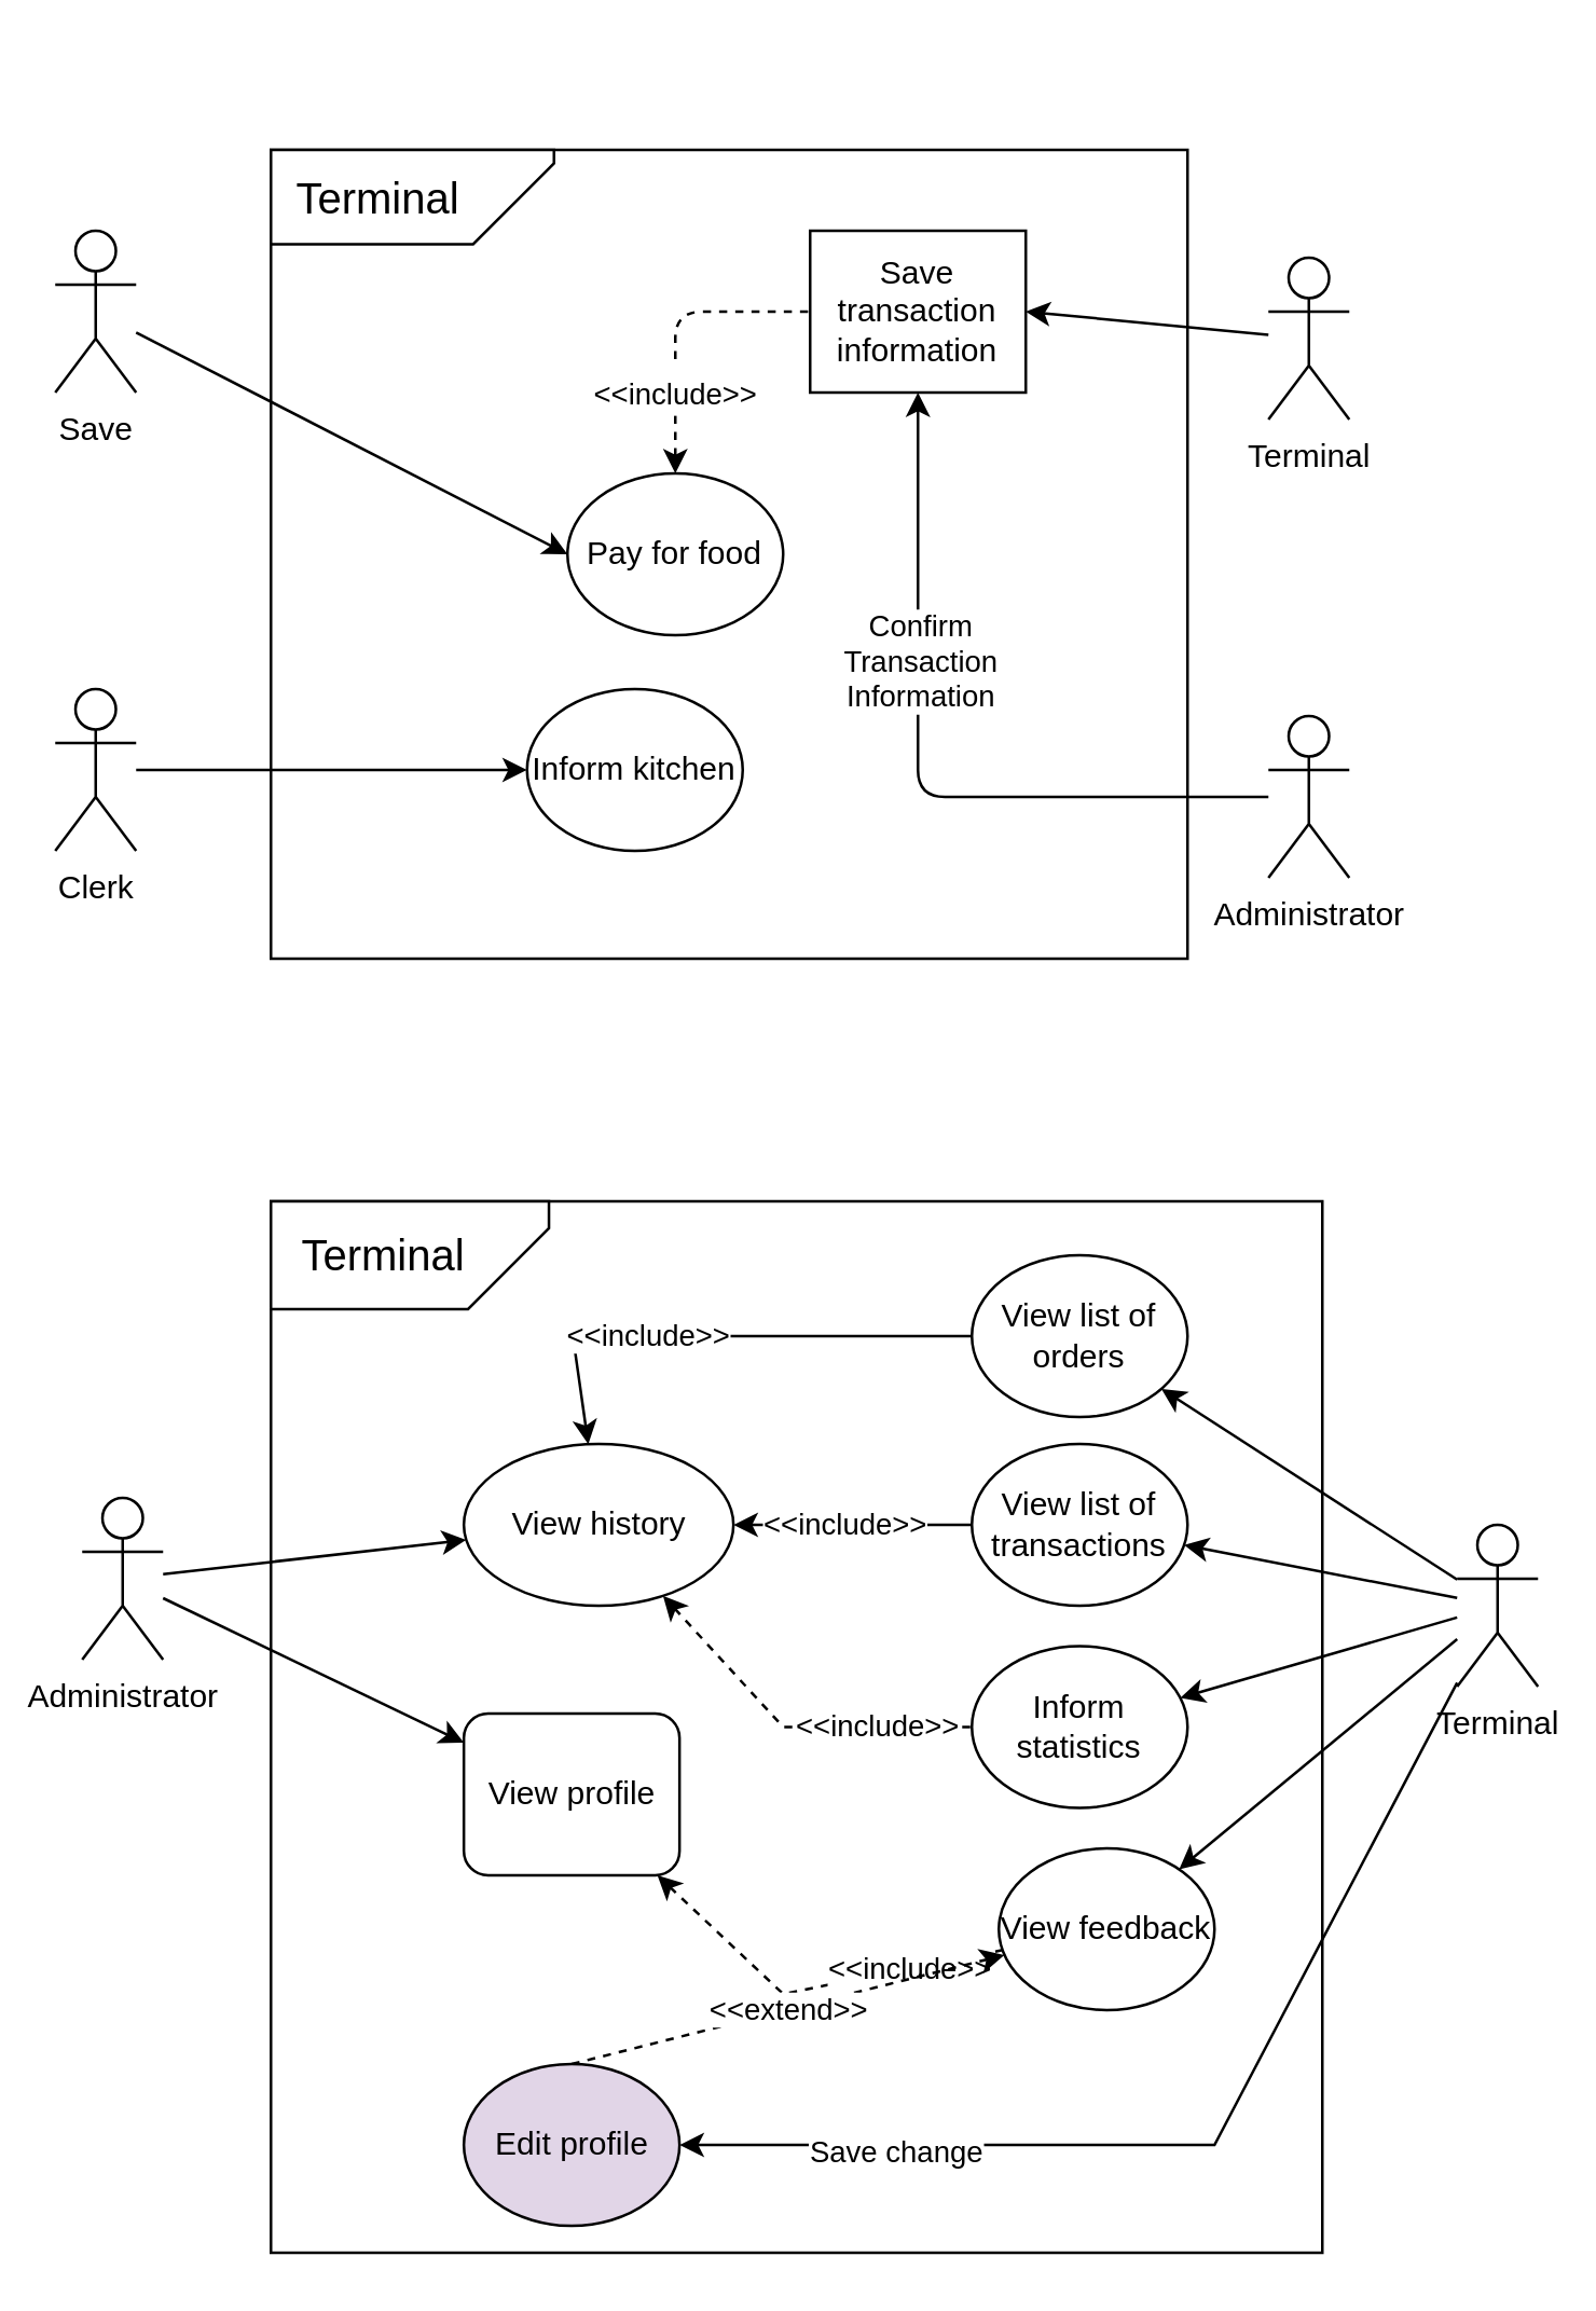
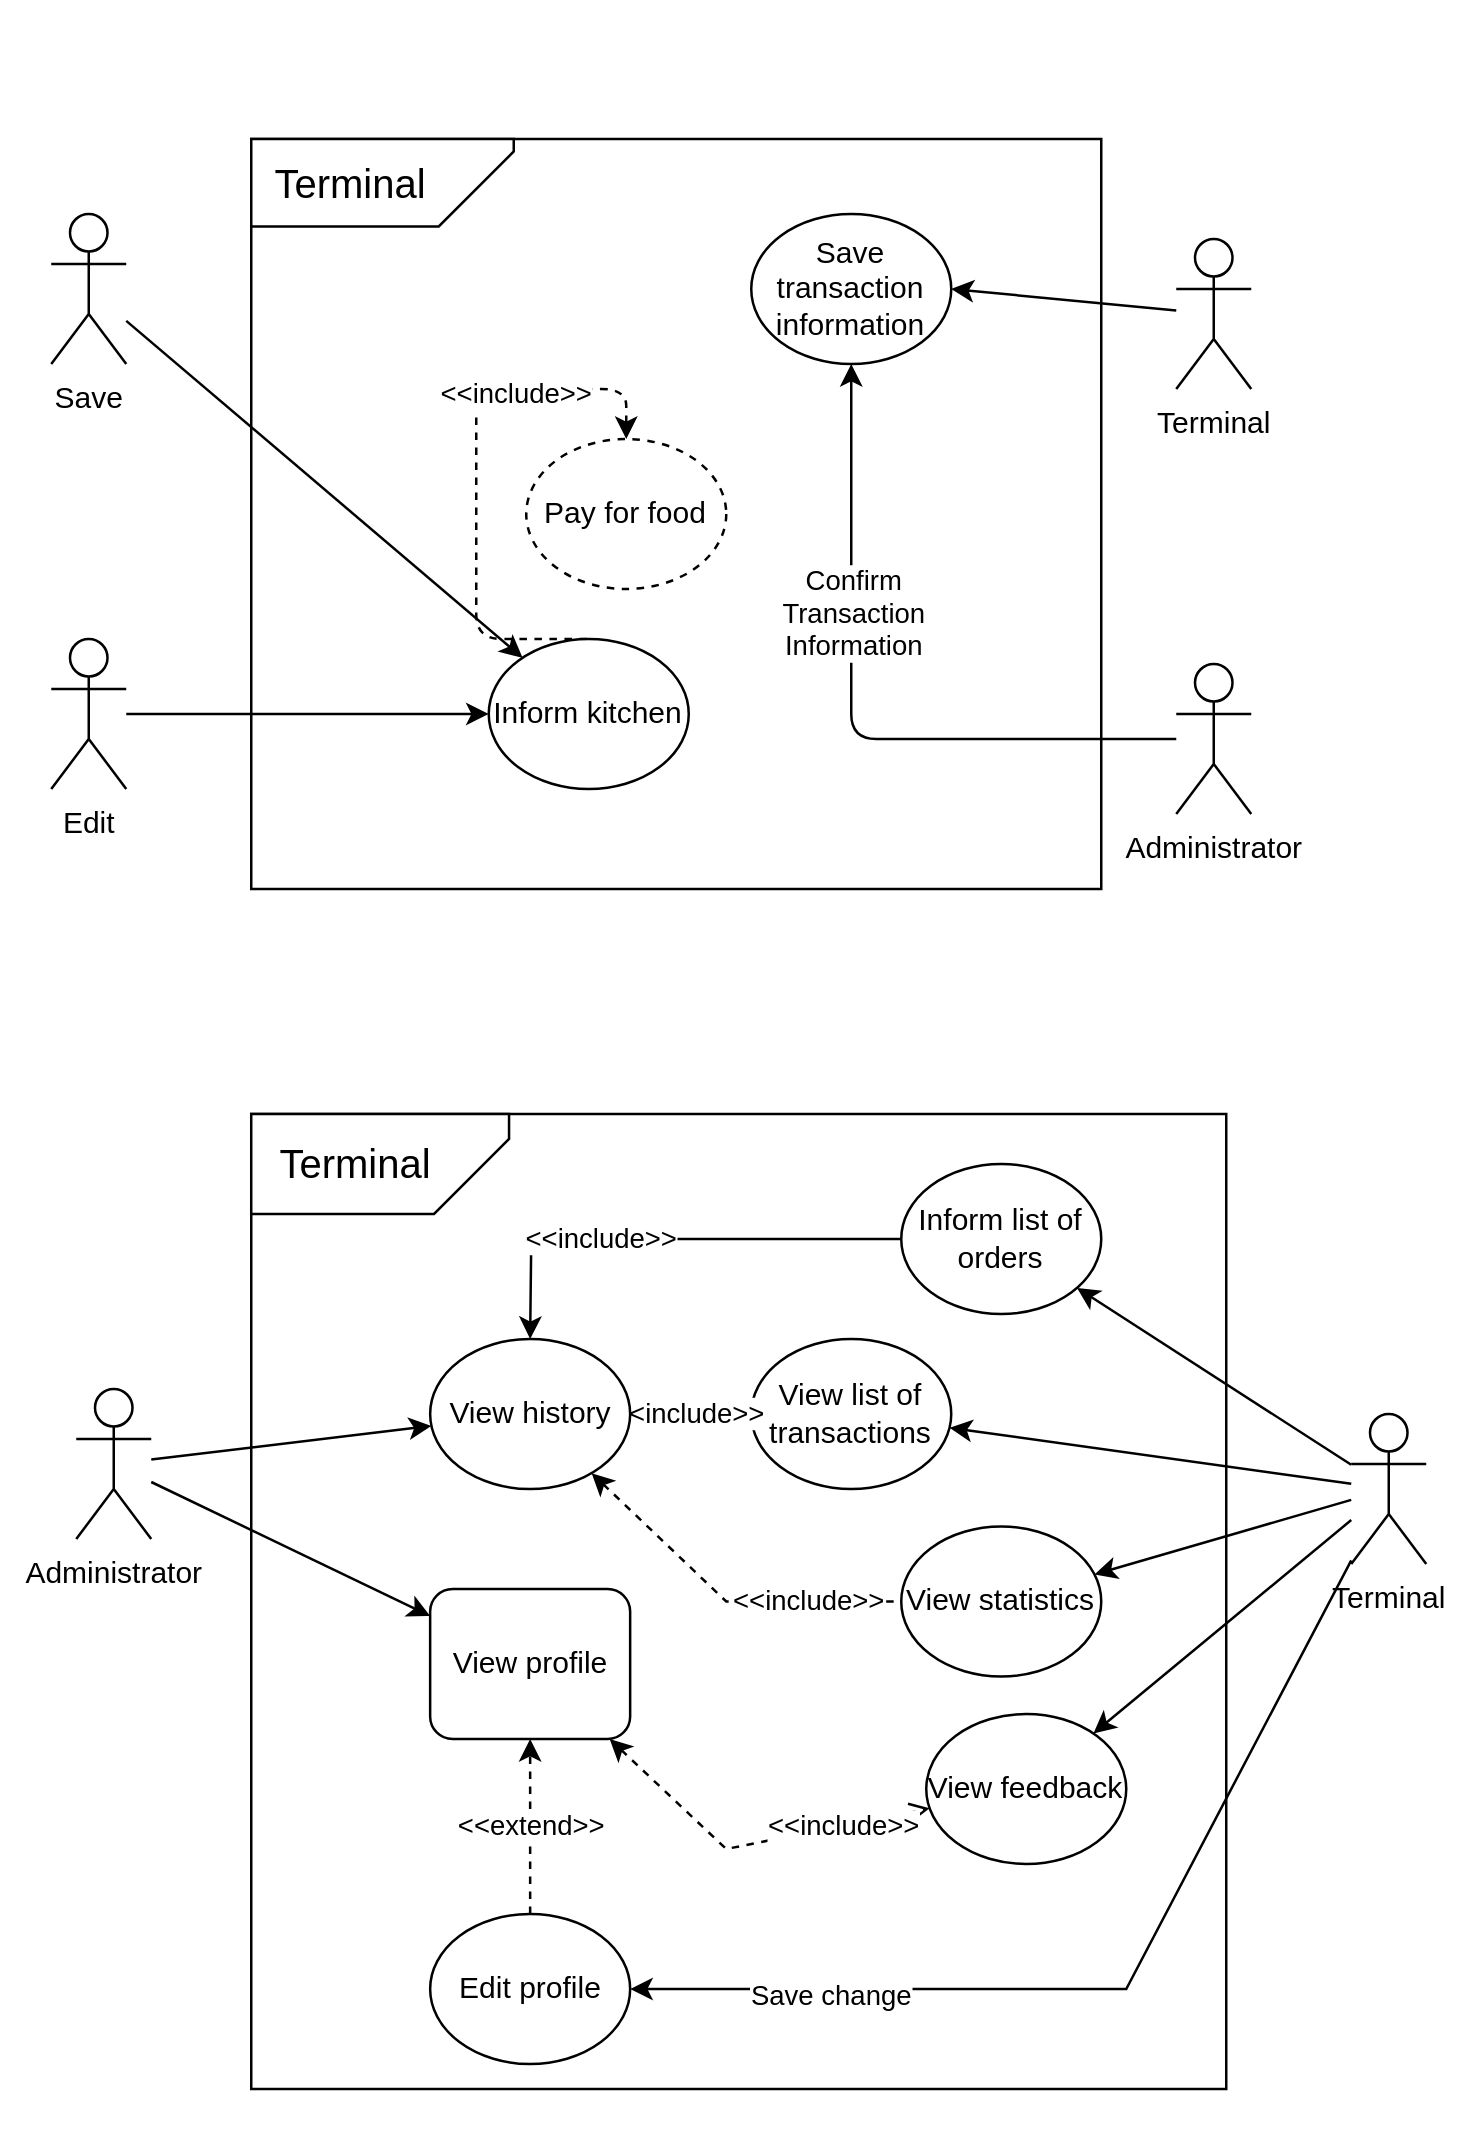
- <mxCell id="5" value="&lt;font style=&quot;font-size: 11px&quot;&gt;&amp;lt;&amp;lt;include&amp;gt;&amp;gt;&lt;/font&gt;" style="edgeStyle=orthogonalEdgeStyle;rounded=1;orthogonalLoop=1;jettySize=auto;html=1;exitX=0.5;exitY=0;exitDx=0;exitDy=0;entryX=0;entryY=0.5;entryDx=0;entryDy=0;fontSize=16;dashed=1;startArrow=classic;startFill=1;endArrow=none;endFill=0;" parent="1" source="6" target="11" edge="1"><mxGeometry x="-0.429" relative="1" as="geometry"><mxPoint as="offset" /></mxGeometry></mxCell>
+ <mxCell id="5" value="&lt;font style=&quot;font-size: 11px&quot;&gt;&amp;lt;&amp;lt;include&amp;gt;&amp;gt;&lt;/font&gt;" style="edgeStyle=orthogonalEdgeStyle;rounded=1;orthogonalLoop=1;jettySize=auto;html=1;exitX=0.5;exitY=0;exitDx=0;exitDy=0;fontSize=16;dashed=1;startArrow=classic;startFill=1;endArrow=none;endFill=0;" parent="1" source="6" target="13" edge="1"><mxGeometry x="-0.429" relative="1" as="geometry"><mxPoint as="offset" /></mxGeometry></mxCell>
- <mxCell id="11" value="Save transaction information" style="whiteSpace=wrap;html=1;rounded=0;" parent="1" vertex="1"><mxGeometry x="300" y="85" width="80" height="60" as="geometry" /></mxCell>
+ <mxCell id="11" value="Save transaction information" style="ellipse;whiteSpace=wrap;html=1;" parent="1" vertex="1"><mxGeometry x="300" y="85" width="80" height="60" as="geometry" /></mxCell>
- <mxCell id="3" style="rounded=1;orthogonalLoop=1;jettySize=auto;html=1;entryX=0;entryY=0.5;entryDx=0;entryDy=0;" parent="1" source="4" target="6" edge="1"><mxGeometry relative="1" as="geometry" /></mxCell>
+ <mxCell id="3" style="rounded=1;orthogonalLoop=1;jettySize=auto;html=1;" parent="1" source="4" target="13" edge="1"><mxGeometry relative="1" as="geometry" /></mxCell>
- <mxCell id="6" value="Pay for food" style="ellipse;whiteSpace=wrap;html=1;" parent="1" vertex="1"><mxGeometry x="210" y="175" width="80" height="60" as="geometry" /></mxCell>
+ <mxCell id="6" value="Pay for food" style="ellipse;whiteSpace=wrap;html=1;dashed=1;" parent="1" vertex="1"><mxGeometry x="210" y="175" width="80" height="60" as="geometry" /></mxCell>
- <mxCell id="19" value="Clerk" style="shape=umlActor;verticalLabelPosition=bottom;verticalAlign=top;html=1;outlineConnect=0;" parent="1" vertex="1"><mxGeometry x="20" y="255" width="30" height="60" as="geometry" /></mxCell>
+ <mxCell id="19" value="Edit" style="shape=umlActor;verticalLabelPosition=bottom;verticalAlign=top;html=1;outlineConnect=0;" parent="1" vertex="1"><mxGeometry x="20" y="255" width="30" height="60" as="geometry" /></mxCell>
- <mxCell id="23" value="View list of orders" style="ellipse;whiteSpace=wrap;html=1;" parent="1" vertex="1"><mxGeometry x="360" y="465" width="80" height="60" as="geometry" /></mxCell>
+ <mxCell id="23" value="Inform list of orders" style="ellipse;whiteSpace=wrap;html=1;" parent="1" vertex="1"><mxGeometry x="360" y="465" width="80" height="60" as="geometry" /></mxCell>
- <mxCell id="26" value="View history" style="ellipse;whiteSpace=wrap;html=1;" parent="1" vertex="1"><mxGeometry x="171.56" y="535" width="100" height="60" as="geometry" /></mxCell>
+ <mxCell id="26" value="View history" style="ellipse;whiteSpace=wrap;html=1;" parent="1" vertex="1"><mxGeometry x="171.56" y="535" width="80" height="60" as="geometry" /></mxCell>
- <mxCell id="22" value="View list of transactions" style="ellipse;whiteSpace=wrap;html=1;" parent="1" vertex="1"><mxGeometry x="360" y="535" width="80" height="60" as="geometry" /></mxCell>
+ <mxCell id="22" value="View list of transactions" style="ellipse;whiteSpace=wrap;html=1;" parent="1" vertex="1"><mxGeometry x="300" y="535" width="80" height="60" as="geometry" /></mxCell>
- <mxCell id="37" value="Inform statistics" style="ellipse;whiteSpace=wrap;html=1;" parent="1" vertex="1"><mxGeometry x="360" y="610" width="80" height="60" as="geometry" /></mxCell>
+ <mxCell id="37" value="View statistics" style="ellipse;whiteSpace=wrap;html=1;" parent="1" vertex="1"><mxGeometry x="360" y="610" width="80" height="60" as="geometry" /></mxCell>
- <mxCell id="30" value="&amp;lt;&amp;lt;include&amp;gt;&amp;gt;" style="edgeStyle=none;rounded=0;orthogonalLoop=1;jettySize=auto;html=1;dashed=1;startArrow=classic;startFill=1;endArrow=none;endFill=0;" parent="1" source="28" target="29" edge="1"><mxGeometry x="0.528" relative="1" as="geometry"><mxPoint x="320" y="720" as="sourcePoint" /><Array as="points"><mxPoint x="290" y="739" /></Array><mxPoint as="offset" /></mxGeometry></mxCell>
+ <mxCell id="30" value="&amp;lt;&amp;lt;include&amp;gt;&amp;gt;" style="edgeStyle=none;rounded=0;orthogonalLoop=1;jettySize=auto;html=1;dashed=1;startArrow=classic;startFill=1;endArrow=open;endFill=0;" parent="1" source="28" target="29" edge="1"><mxGeometry x="0.528" relative="1" as="geometry"><mxPoint x="320" y="720" as="sourcePoint" /><Array as="points"><mxPoint x="290" y="739" /></Array><mxPoint as="offset" /></mxGeometry></mxCell>
- <mxCell id="31" value="&amp;lt;&amp;lt;extend&amp;gt;&amp;gt;" style="edgeStyle=none;rounded=0;orthogonalLoop=1;jettySize=auto;html=1;exitX=0.5;exitY=0;exitDx=0;exitDy=0;dashed=1;" parent="1" source="32" target="29" edge="1"><mxGeometry relative="1" as="geometry" /></mxCell>
+ <mxCell id="31" value="&amp;lt;&amp;lt;extend&amp;gt;&amp;gt;" style="edgeStyle=none;rounded=0;orthogonalLoop=1;jettySize=auto;html=1;exitX=0.5;exitY=0;exitDx=0;exitDy=0;entryX=0.5;entryY=1;entryDx=0;entryDy=0;dashed=1;" parent="1" source="32" target="28" edge="1"><mxGeometry relative="1" as="geometry" /></mxCell>
- <mxCell id="32" value="Edit profile" style="ellipse;whiteSpace=wrap;html=1;fillColor=#e1d5e7;" parent="1" vertex="1"><mxGeometry x="171.56" y="765" width="80" height="60" as="geometry" /></mxCell>
+ <mxCell id="32" value="Edit profile" style="ellipse;whiteSpace=wrap;html=1;" parent="1" vertex="1"><mxGeometry x="171.56" y="765" width="80" height="60" as="geometry" /></mxCell>
